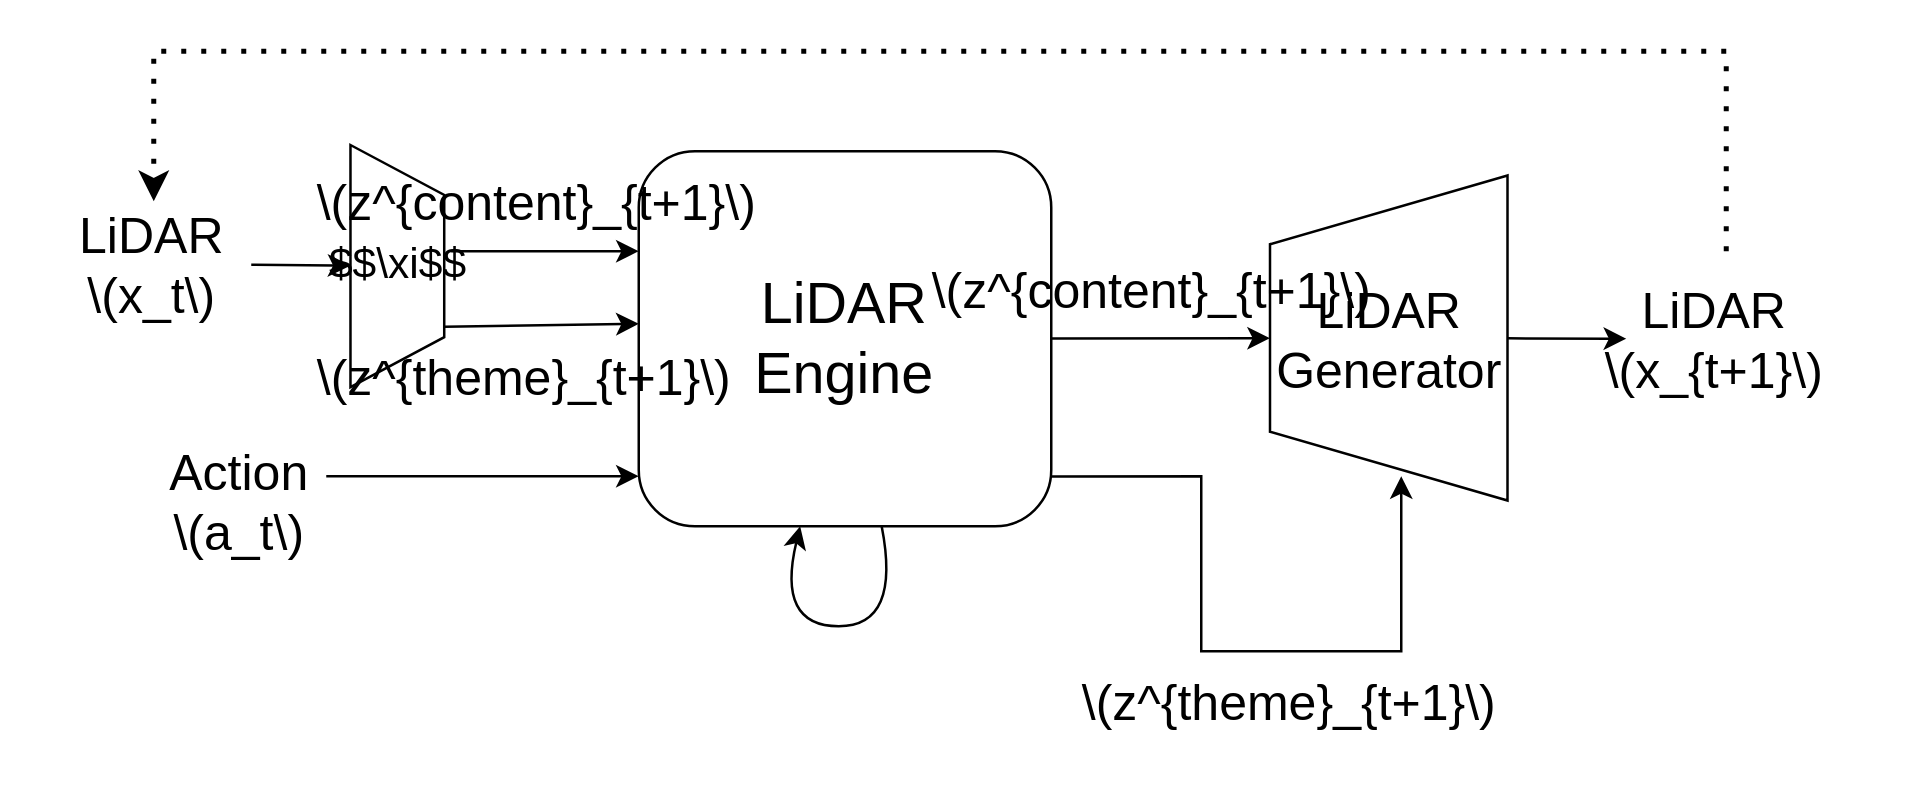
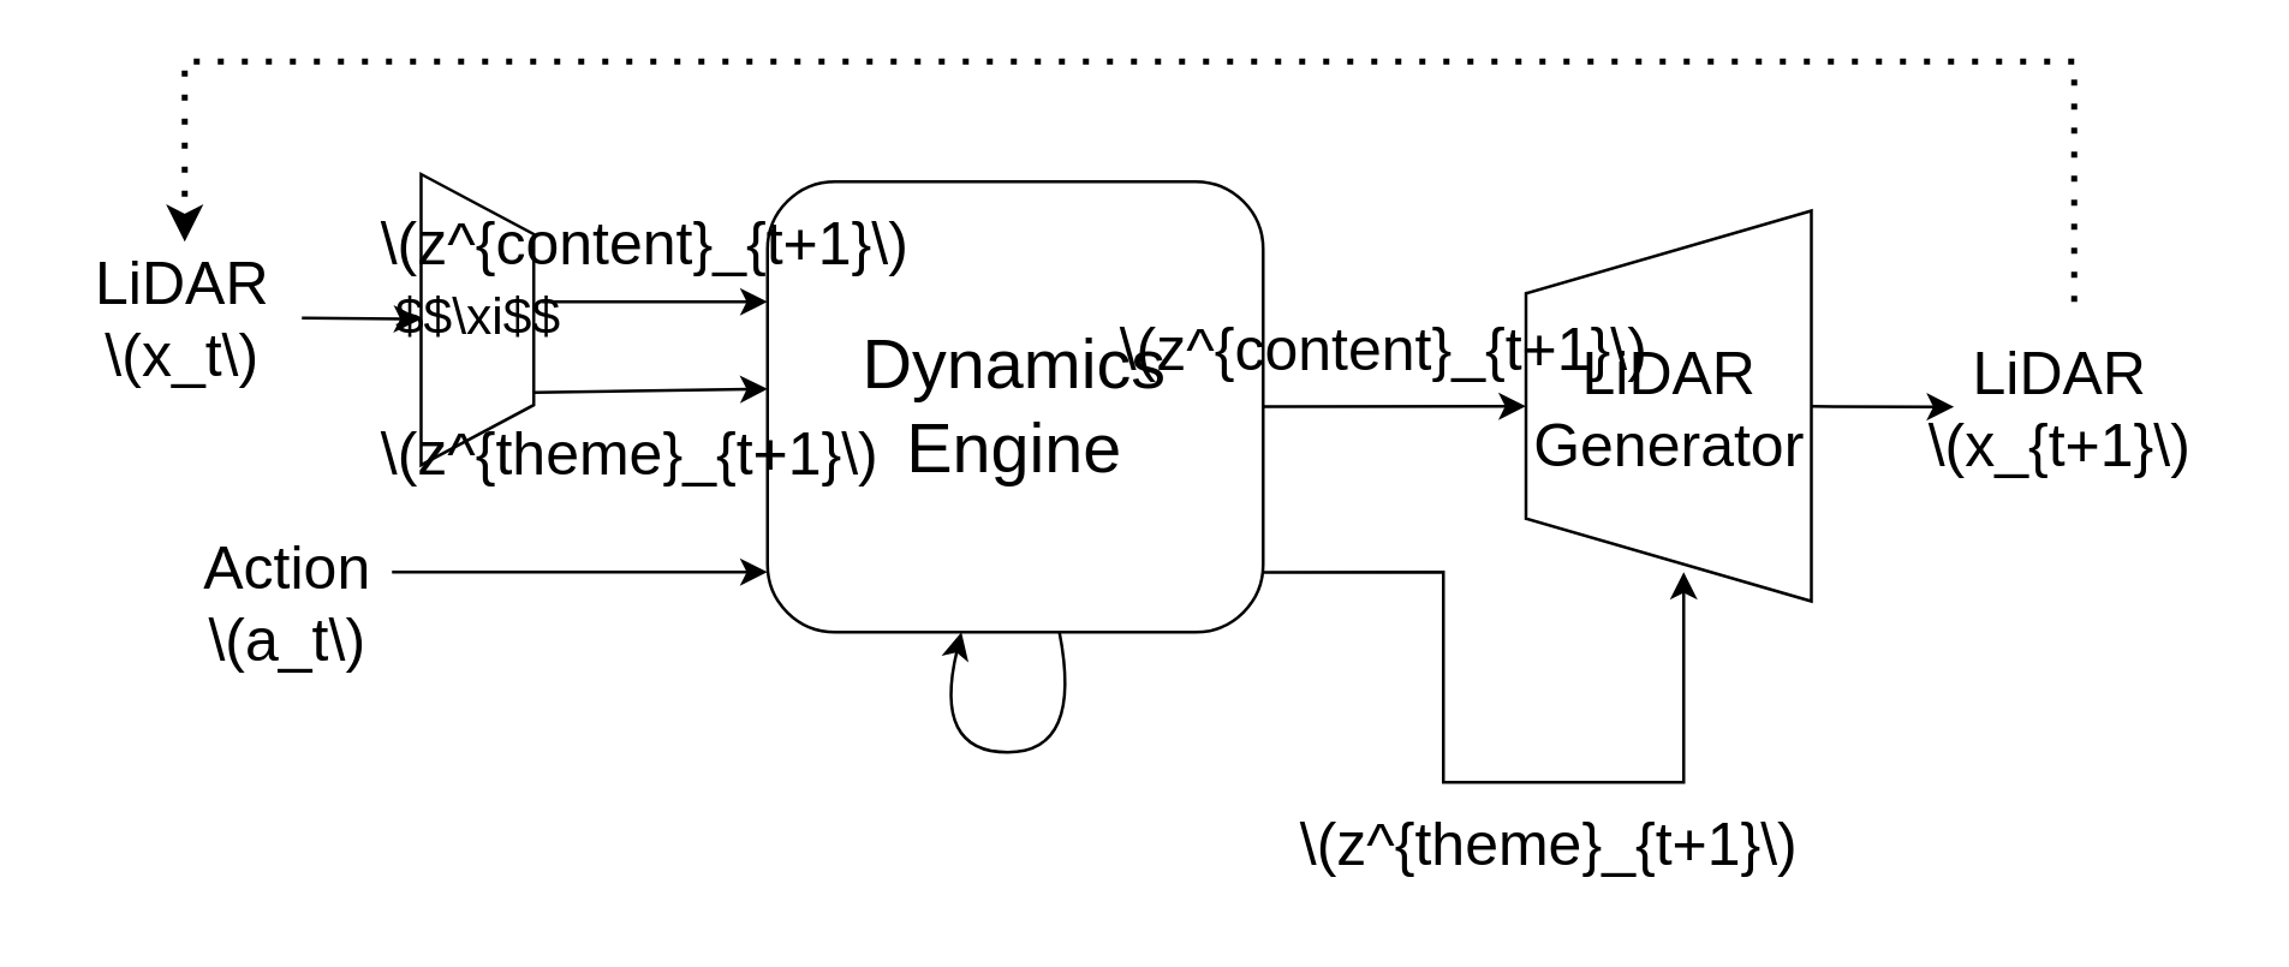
- <mxCell id="3" value="&lt;p style=&quot;line-height: 130%; font-size: 23px;&quot;&gt;&lt;/p&gt;&lt;div style=&quot;font-size: 23px;&quot;&gt;&lt;font style=&quot;font-size: 23px;&quot;&gt;LiDAR&lt;/font&gt;&lt;/div&gt;&lt;div style=&quot;font-size: 23px;&quot;&gt;&lt;font style=&quot;font-size: 23px;&quot;&gt;Engine&lt;/font&gt;&lt;/div&gt;&lt;p style=&quot;font-size: 23px;&quot;&gt;&lt;/p&gt;" style="rounded=1;whiteSpace=wrap;html=1;" vertex="1" parent="1"><mxGeometry x="255" y="60" width="165" height="150" as="geometry" /></mxCell>
+ <mxCell id="3" value="&lt;p style=&quot;line-height: 130%; font-size: 23px;&quot;&gt;&lt;/p&gt;&lt;div style=&quot;font-size: 23px;&quot;&gt;&lt;font style=&quot;font-size: 23px;&quot;&gt;Dynamics&lt;/font&gt;&lt;/div&gt;&lt;div style=&quot;font-size: 23px;&quot;&gt;&lt;font style=&quot;font-size: 23px;&quot;&gt;Engine&lt;/font&gt;&lt;/div&gt;&lt;p style=&quot;font-size: 23px;&quot;&gt;&lt;/p&gt;" style="rounded=1;whiteSpace=wrap;html=1;" vertex="1" parent="1"><mxGeometry x="255" y="60" width="165" height="150" as="geometry" /></mxCell>
